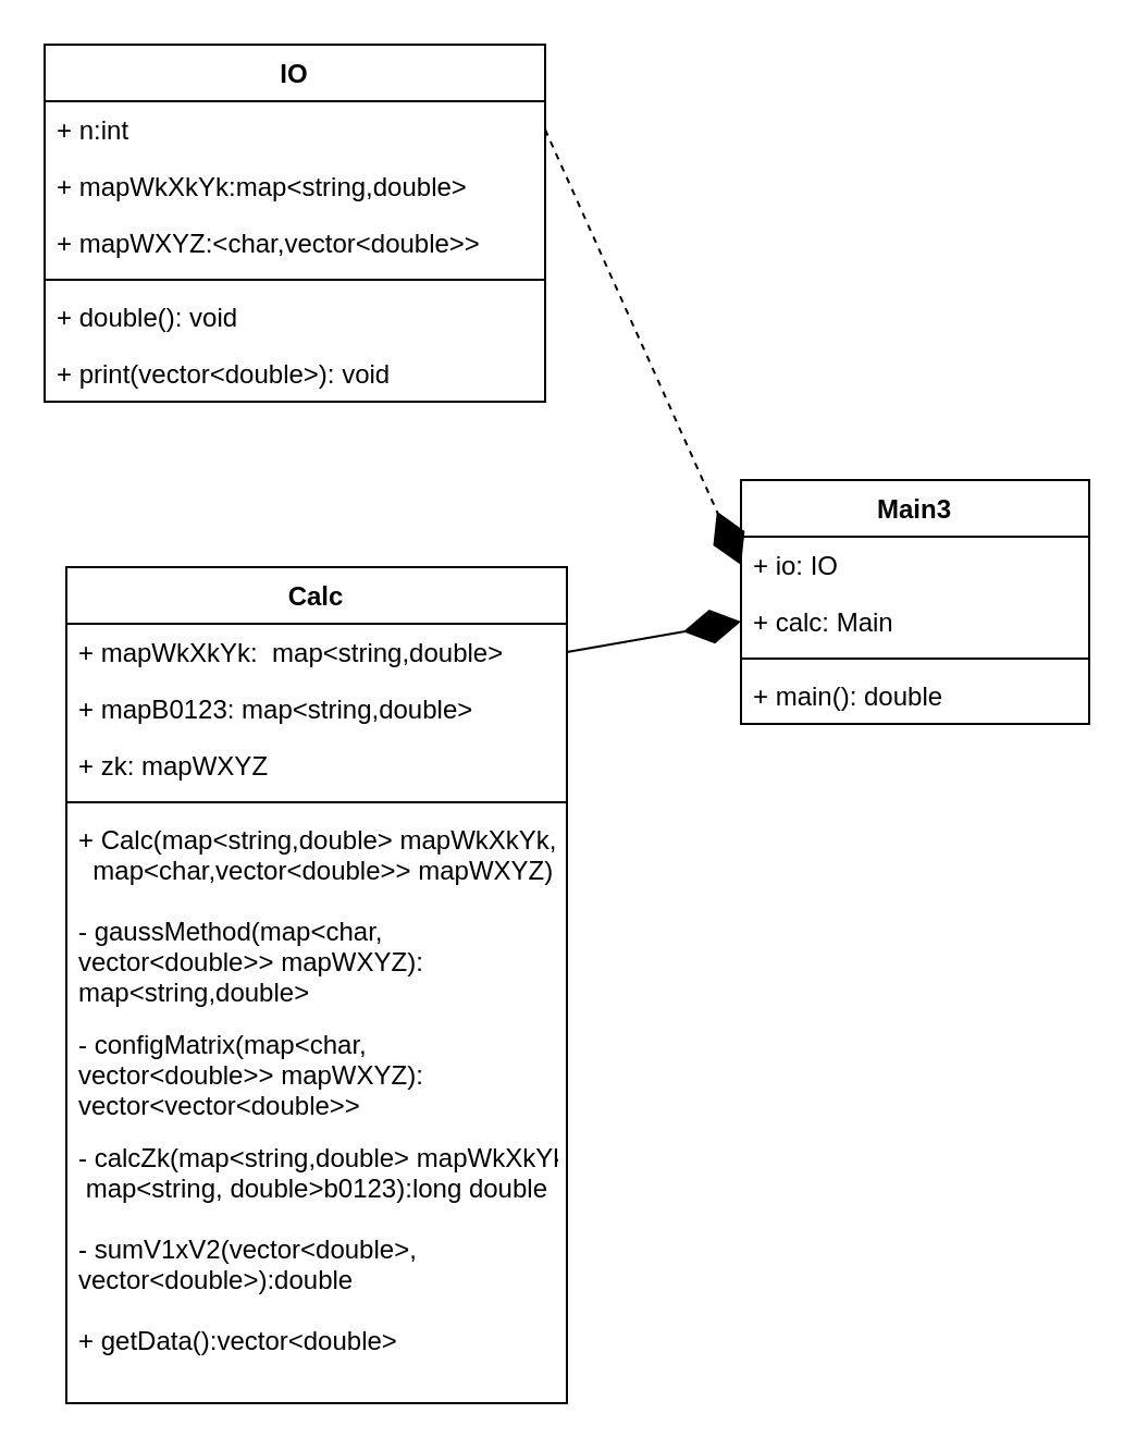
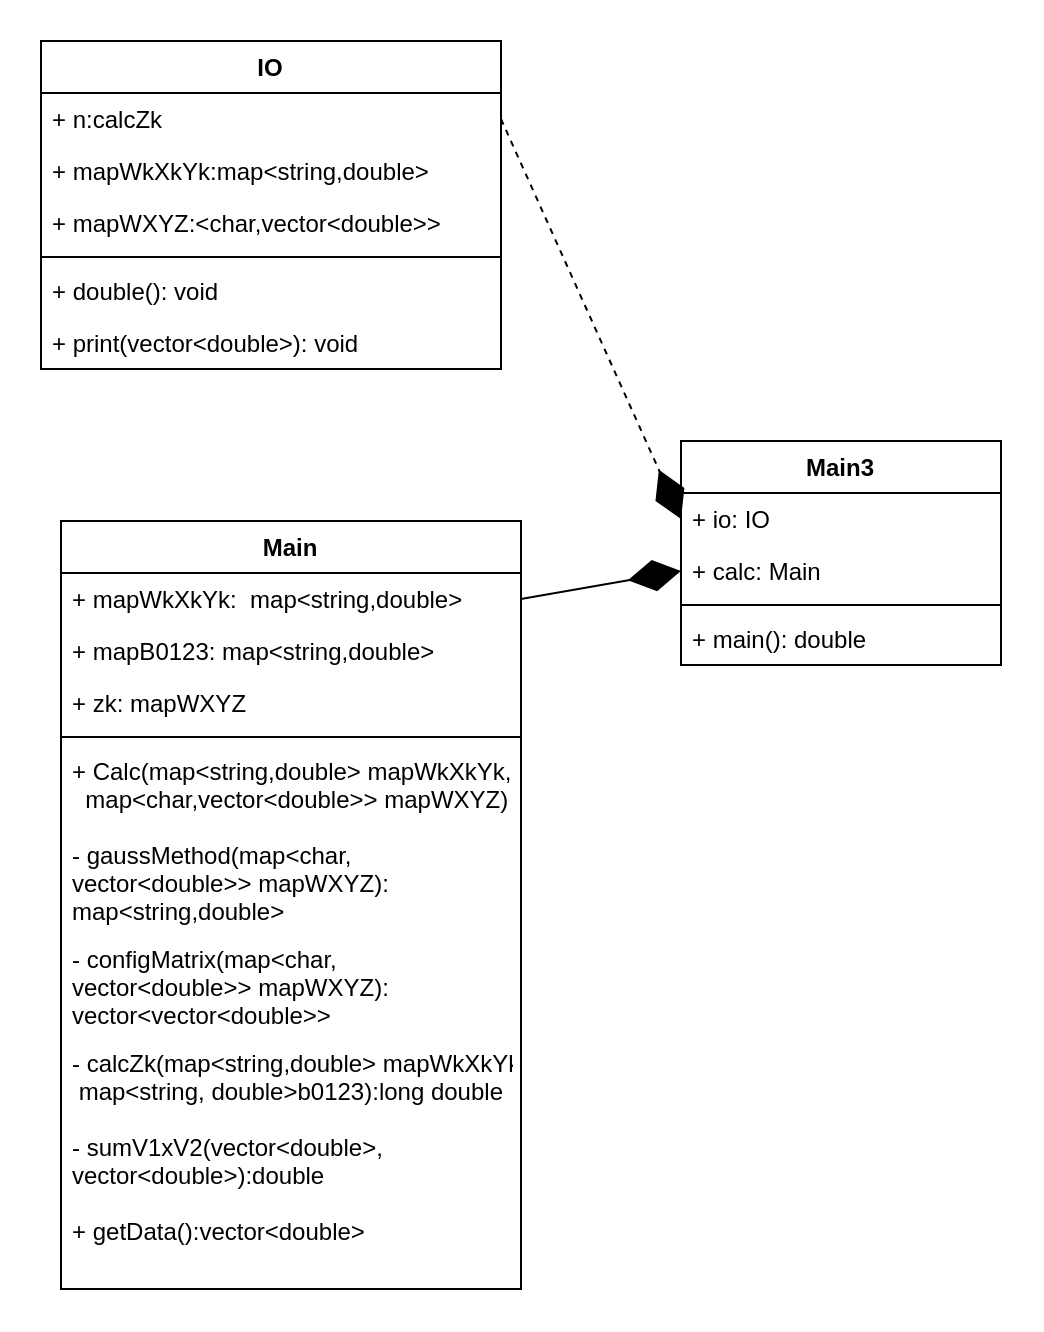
- <mxCell id="20" value="+ n:int" style="text;strokeColor=none;fillColor=none;align=left;verticalAlign=top;spacingLeft=4;spacingRight=4;overflow=hidden;rotatable=0;points=[[0,0.5],[1,0.5]];portConstraint=eastwest;" parent="19" vertex="1"><mxGeometry y="26" width="230" height="26" as="geometry" /></mxCell>
+ <mxCell id="20" value="+ n:calcZk" style="text;strokeColor=none;fillColor=none;align=left;verticalAlign=top;spacingLeft=4;spacingRight=4;overflow=hidden;rotatable=0;points=[[0,0.5],[1,0.5]];portConstraint=eastwest;" parent="19" vertex="1"><mxGeometry y="26" width="230" height="26" as="geometry" /></mxCell>
- <mxCell id="7" value="Calc" style="swimlane;fontStyle=1;align=center;verticalAlign=top;childLayout=stackLayout;horizontal=1;startSize=26;horizontalStack=0;resizeParent=1;resizeParentMax=0;resizeLast=0;collapsible=1;marginBottom=0;" parent="1" vertex="1"><mxGeometry x="30" y="260" width="230" height="384" as="geometry" /></mxCell>
+ <mxCell id="7" value="Main" style="swimlane;fontStyle=1;align=center;verticalAlign=top;childLayout=stackLayout;horizontal=1;startSize=26;horizontalStack=0;resizeParent=1;resizeParentMax=0;resizeLast=0;collapsible=1;marginBottom=0;" parent="1" vertex="1"><mxGeometry x="30" y="260" width="230" height="384" as="geometry" /></mxCell>
